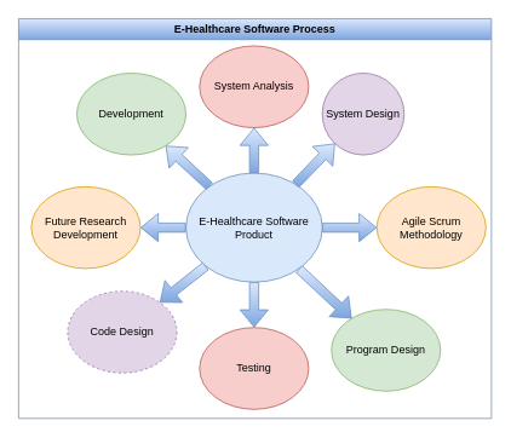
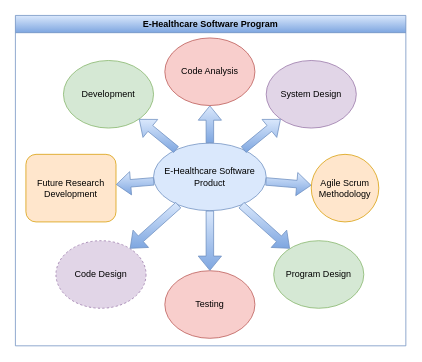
- <mxCell id="2" value="E-Healthcare Software Process" style="swimlane;fillColor=#dae8fc;gradientColor=#7ea6e0;strokeColor=#6c8ebf;" vertex="1" parent="1"><mxGeometry x="20" y="20" width="520" height="440" as="geometry" /></mxCell>
+ <mxCell id="2" value="E-Healthcare Software Program" style="swimlane;fillColor=#dae8fc;gradientColor=#7ea6e0;strokeColor=#6c8ebf;" vertex="1" parent="1"><mxGeometry x="20" y="20" width="520" height="440" as="geometry" /></mxCell>
- <mxCell id="6" value="System Analysis" style="ellipse;whiteSpace=wrap;html=1;fillColor=#f8cecc;strokeColor=#b85450;" vertex="1" parent="2"><mxGeometry x="199" y="30" width="120" height="90" as="geometry" /></mxCell>
+ <mxCell id="6" value="Code Analysis" style="ellipse;whiteSpace=wrap;html=1;fillColor=#f8cecc;strokeColor=#b85450;" vertex="1" parent="2"><mxGeometry x="199" y="30" width="120" height="90" as="geometry" /></mxCell>
- <mxCell id="5" value="System Design" style="ellipse;whiteSpace=wrap;html=1;fillColor=#e1d5e7;strokeColor=#9673a6;" vertex="1" parent="2"><mxGeometry x="334" y="60" width="90" height="90" as="geometry" /></mxCell>
+ <mxCell id="5" value="System Design" style="ellipse;whiteSpace=wrap;html=1;fillColor=#e1d5e7;strokeColor=#9673a6;" vertex="1" parent="2"><mxGeometry x="334" y="60" width="120" height="90" as="geometry" /></mxCell>
- <mxCell id="4" value="Future Research Development" style="ellipse;whiteSpace=wrap;html=1;fillColor=#ffe6cc;strokeColor=#d79b00;" vertex="1" parent="2"><mxGeometry x="14" y="185" width="120" height="90" as="geometry" /></mxCell>
+ <mxCell id="4" value="Future Research Development" style="whiteSpace=wrap;html=1;fillColor=#ffe6cc;strokeColor=#d79b00;rounded=1;" vertex="1" parent="2"><mxGeometry x="14" y="185" width="120" height="90" as="geometry" /></mxCell>
- <mxCell id="3" value="E-Healthcare Software Product" style="ellipse;whiteSpace=wrap;html=1;fillColor=#dae8fc;strokeColor=#6c8ebf;" vertex="1" parent="2"><mxGeometry x="184" y="170" width="150" height="120" as="geometry" /></mxCell>
+ <mxCell id="3" value="E-Healthcare Software Product" style="ellipse;whiteSpace=wrap;html=1;fillColor=#dae8fc;strokeColor=#6c8ebf;" vertex="1" parent="2"><mxGeometry x="184" y="170" width="150" height="90" as="geometry" /></mxCell>
- <mxCell id="10" value="Agile Scrum Methodology" style="ellipse;whiteSpace=wrap;html=1;fillColor=#ffe6cc;strokeColor=#d79b00;" vertex="1" parent="2"><mxGeometry x="394" y="185" width="120" height="90" as="geometry" /></mxCell>
+ <mxCell id="10" value="Agile Scrum Methodology" style="ellipse;whiteSpace=wrap;html=1;fillColor=#ffe6cc;strokeColor=#d79b00;" vertex="1" parent="2"><mxGeometry x="394" y="185" width="90" height="90" as="geometry" /></mxCell>
- <mxCell id="9" value="Program Design" style="ellipse;whiteSpace=wrap;html=1;fillColor=#d5e8d4;strokeColor=#82b366;" vertex="1" parent="2"><mxGeometry x="344" y="320" width="120" height="90" as="geometry" /></mxCell>
+ <mxCell id="9" value="Program Design" style="ellipse;whiteSpace=wrap;html=1;fillColor=#d5e8d4;strokeColor=#82b366;" vertex="1" parent="2"><mxGeometry x="344" y="300" width="120" height="90" as="geometry" /></mxCell>
